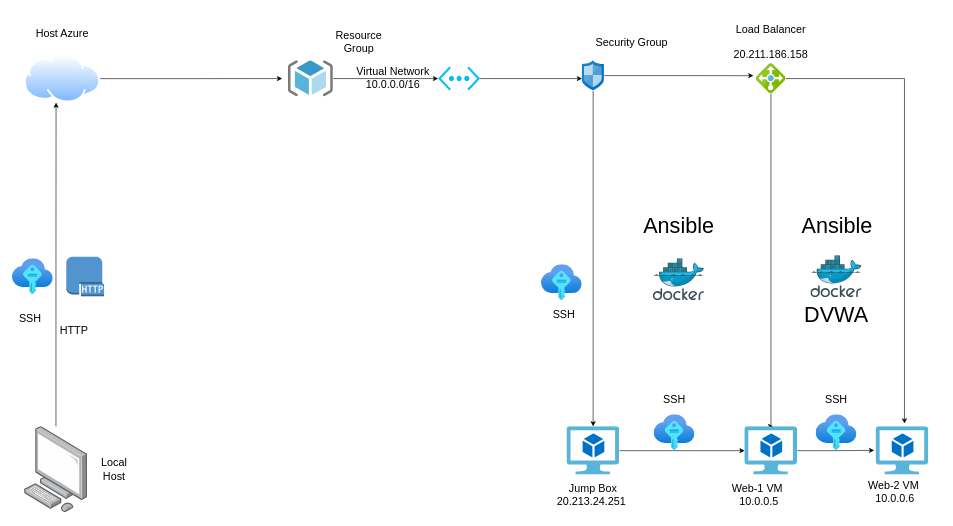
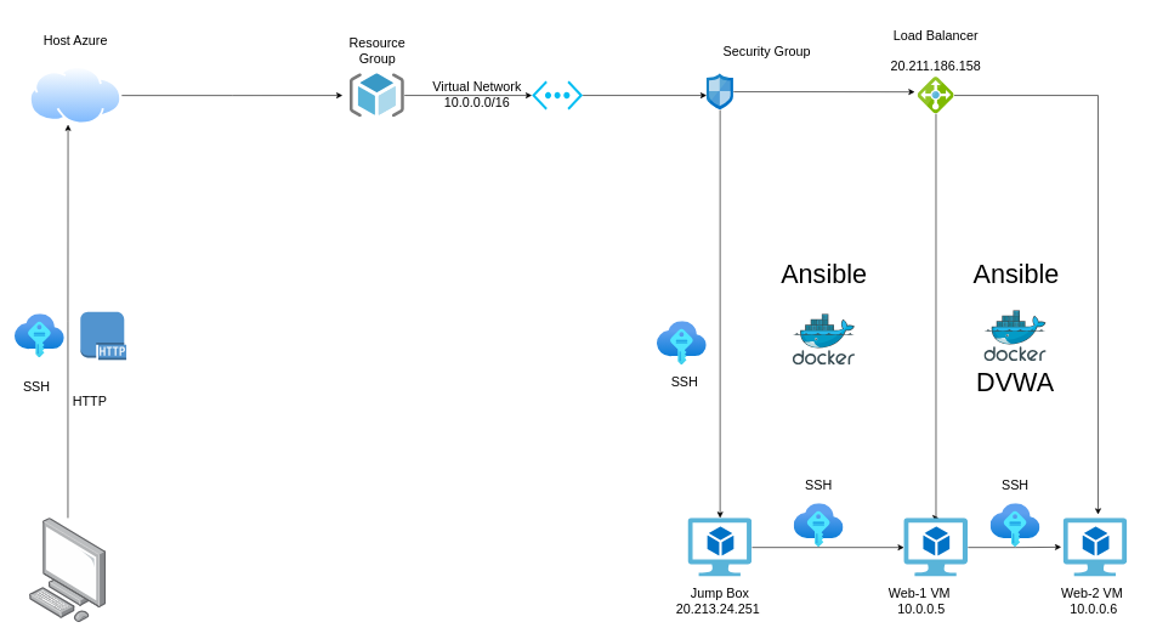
- <mxCell id="35" value="Resource Group" style="text;html=1;strokeColor=none;fillColor=none;align=center;verticalAlign=middle;whiteSpace=wrap;rounded=0;fontSize=18;" vertex="1" parent="1"><mxGeometry x="532.5" y="55.04" width="130" height="30" as="geometry" /></mxCell>
+ <mxCell id="35" value="Resource Group" style="text;html=1;strokeColor=none;fillColor=none;align=center;verticalAlign=middle;whiteSpace=wrap;rounded=0;fontSize=18;" vertex="1" parent="1"><mxGeometry x="452.5" y="55.04" width="130" height="30" as="geometry" /></mxCell>
- <mxCell id="38" value="Local Host" style="text;html=1;strokeColor=none;fillColor=none;align=center;verticalAlign=middle;whiteSpace=wrap;rounded=0;fontSize=18;" vertex="1" parent="1"><mxGeometry x="160" y="766.56" width="60" height="30" as="geometry" /></mxCell>
- <mxCell id="42" value="Web-2 VM&amp;nbsp;&lt;br&gt;&lt;div&gt;10.0.0.6&lt;/div&gt;" style="text;html=1;strokeColor=none;fillColor=none;align=center;verticalAlign=middle;whiteSpace=wrap;rounded=0;fontSize=18;" vertex="1" parent="1"><mxGeometry x="1426.68" y="805" width="130" height="30" as="geometry" /></mxCell>
+ <mxCell id="42" value="Web-2 VM&amp;nbsp;&lt;br&gt;&lt;div&gt;10.0.0.6&lt;/div&gt;" style="text;html=1;strokeColor=none;fillColor=none;align=center;verticalAlign=middle;whiteSpace=wrap;rounded=0;fontSize=18;" vertex="1" parent="1"><mxGeometry x="1436.68" y="810" width="130" height="30" as="geometry" /></mxCell>
